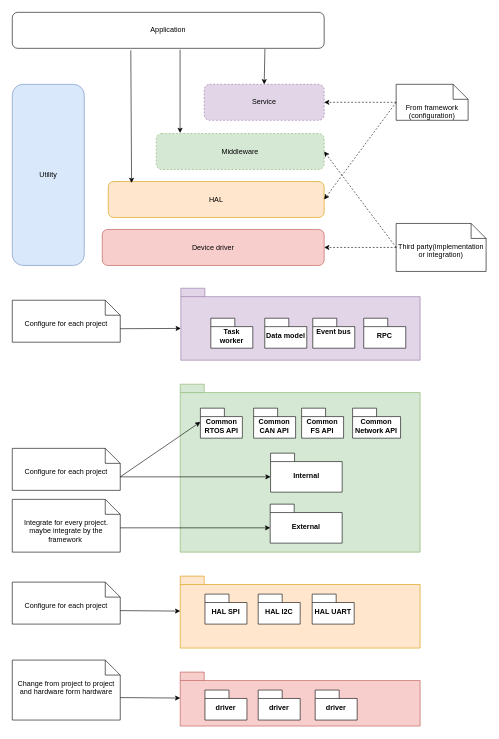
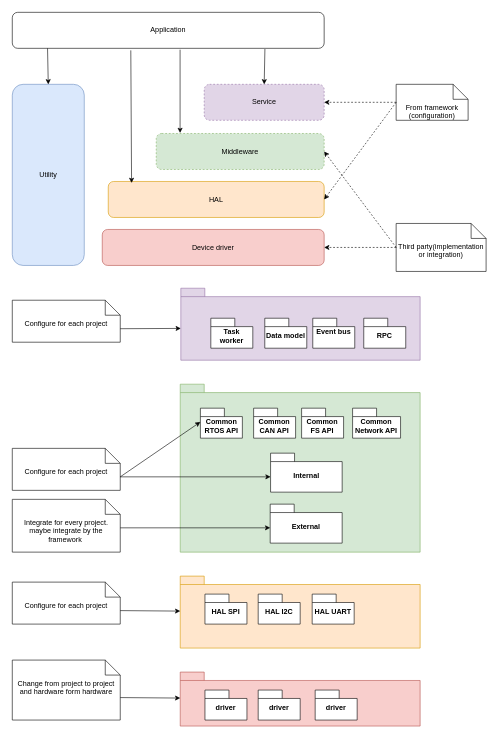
+ <mxCell id="37" value="" style="endArrow=classic;html=1;entryX=0.5;entryY=0;entryDx=0;entryDy=0;exitX=0.113;exitY=1;exitDx=0;exitDy=0;exitPerimeter=0;" parent="1" source="35" target="2" edge="1"><mxGeometry width="50" height="50" relative="1" as="geometry"><mxPoint x="-120" y="120" as="sourcePoint" /><mxPoint x="500" y="140" as="targetPoint" /></mxGeometry></mxCell>
